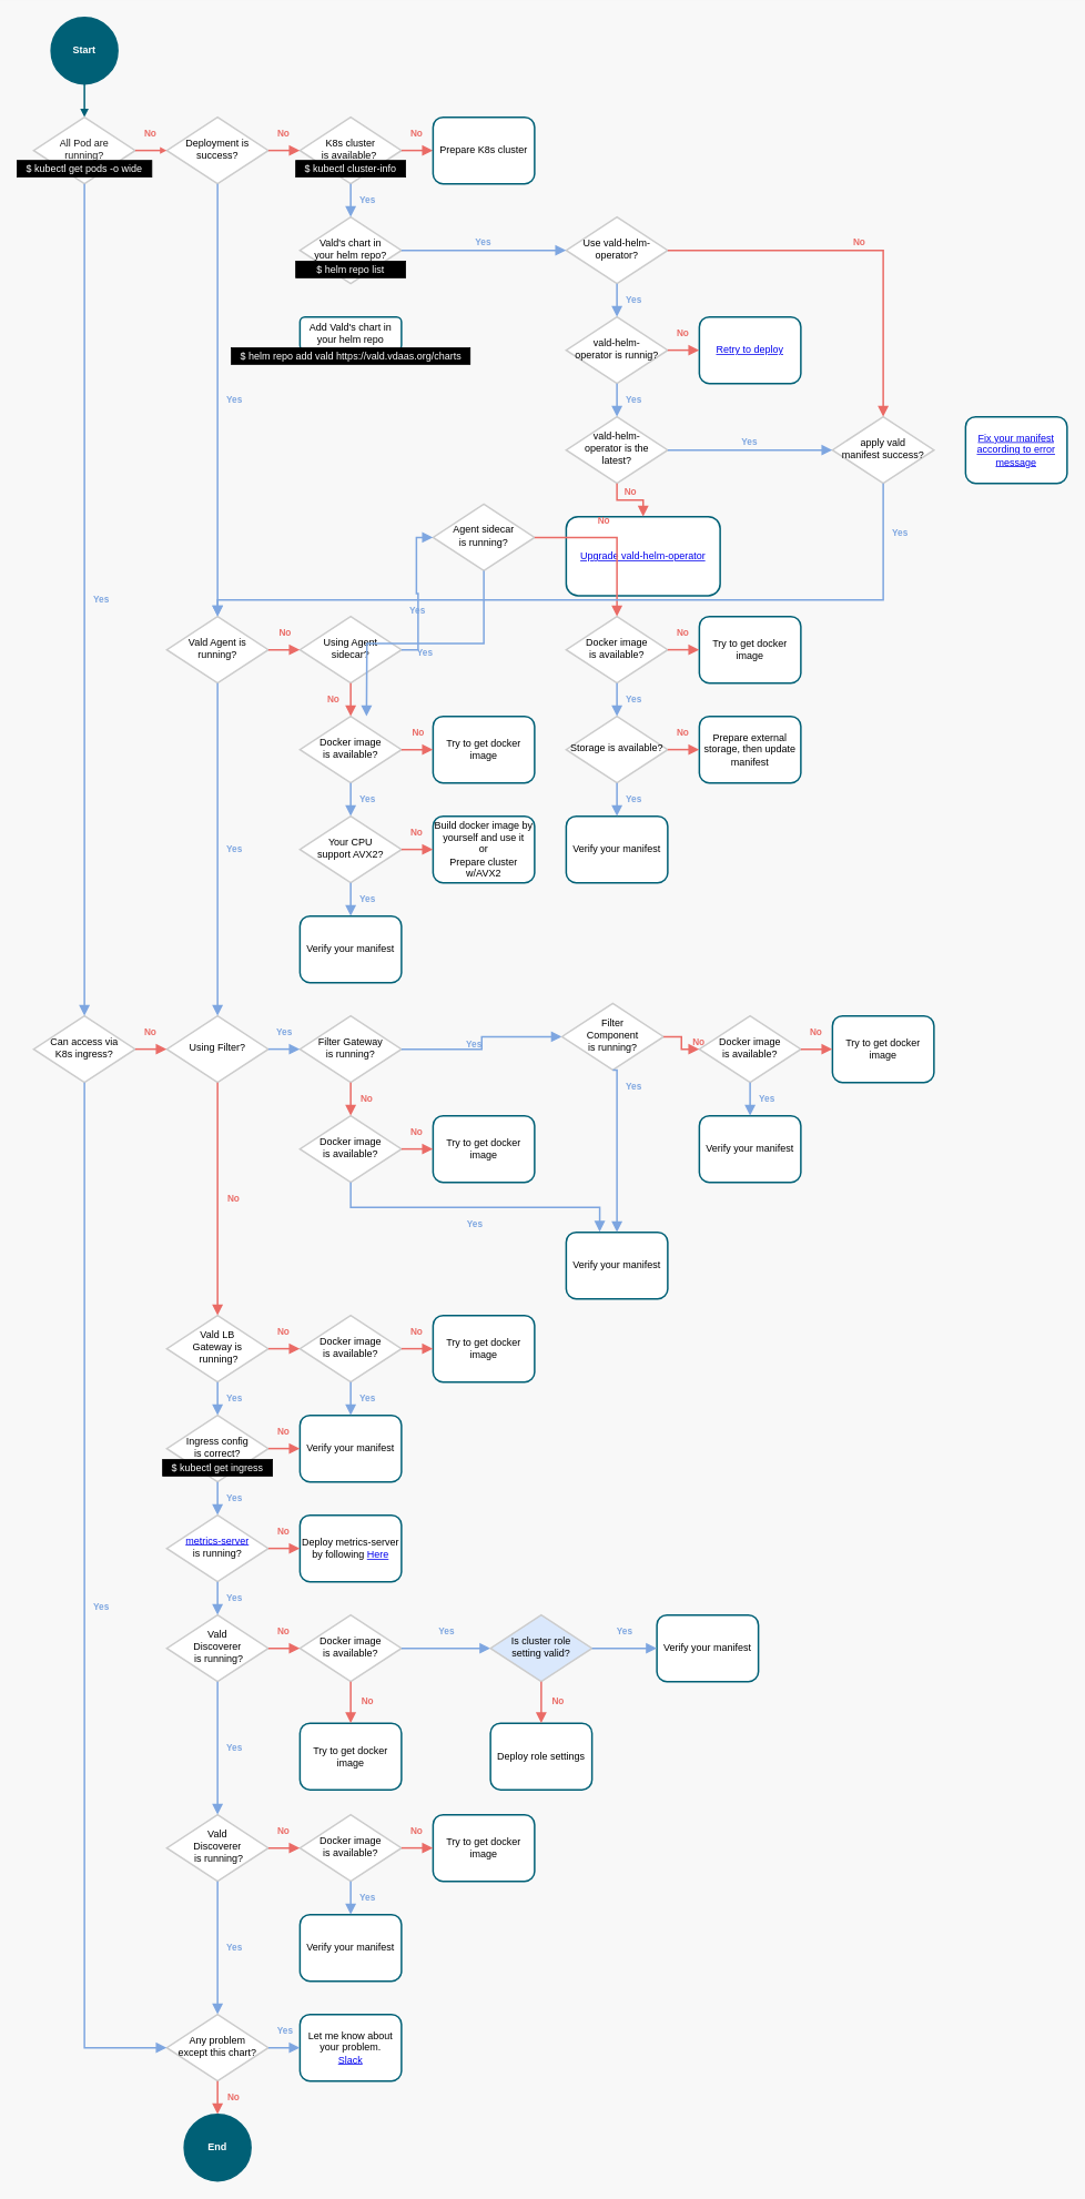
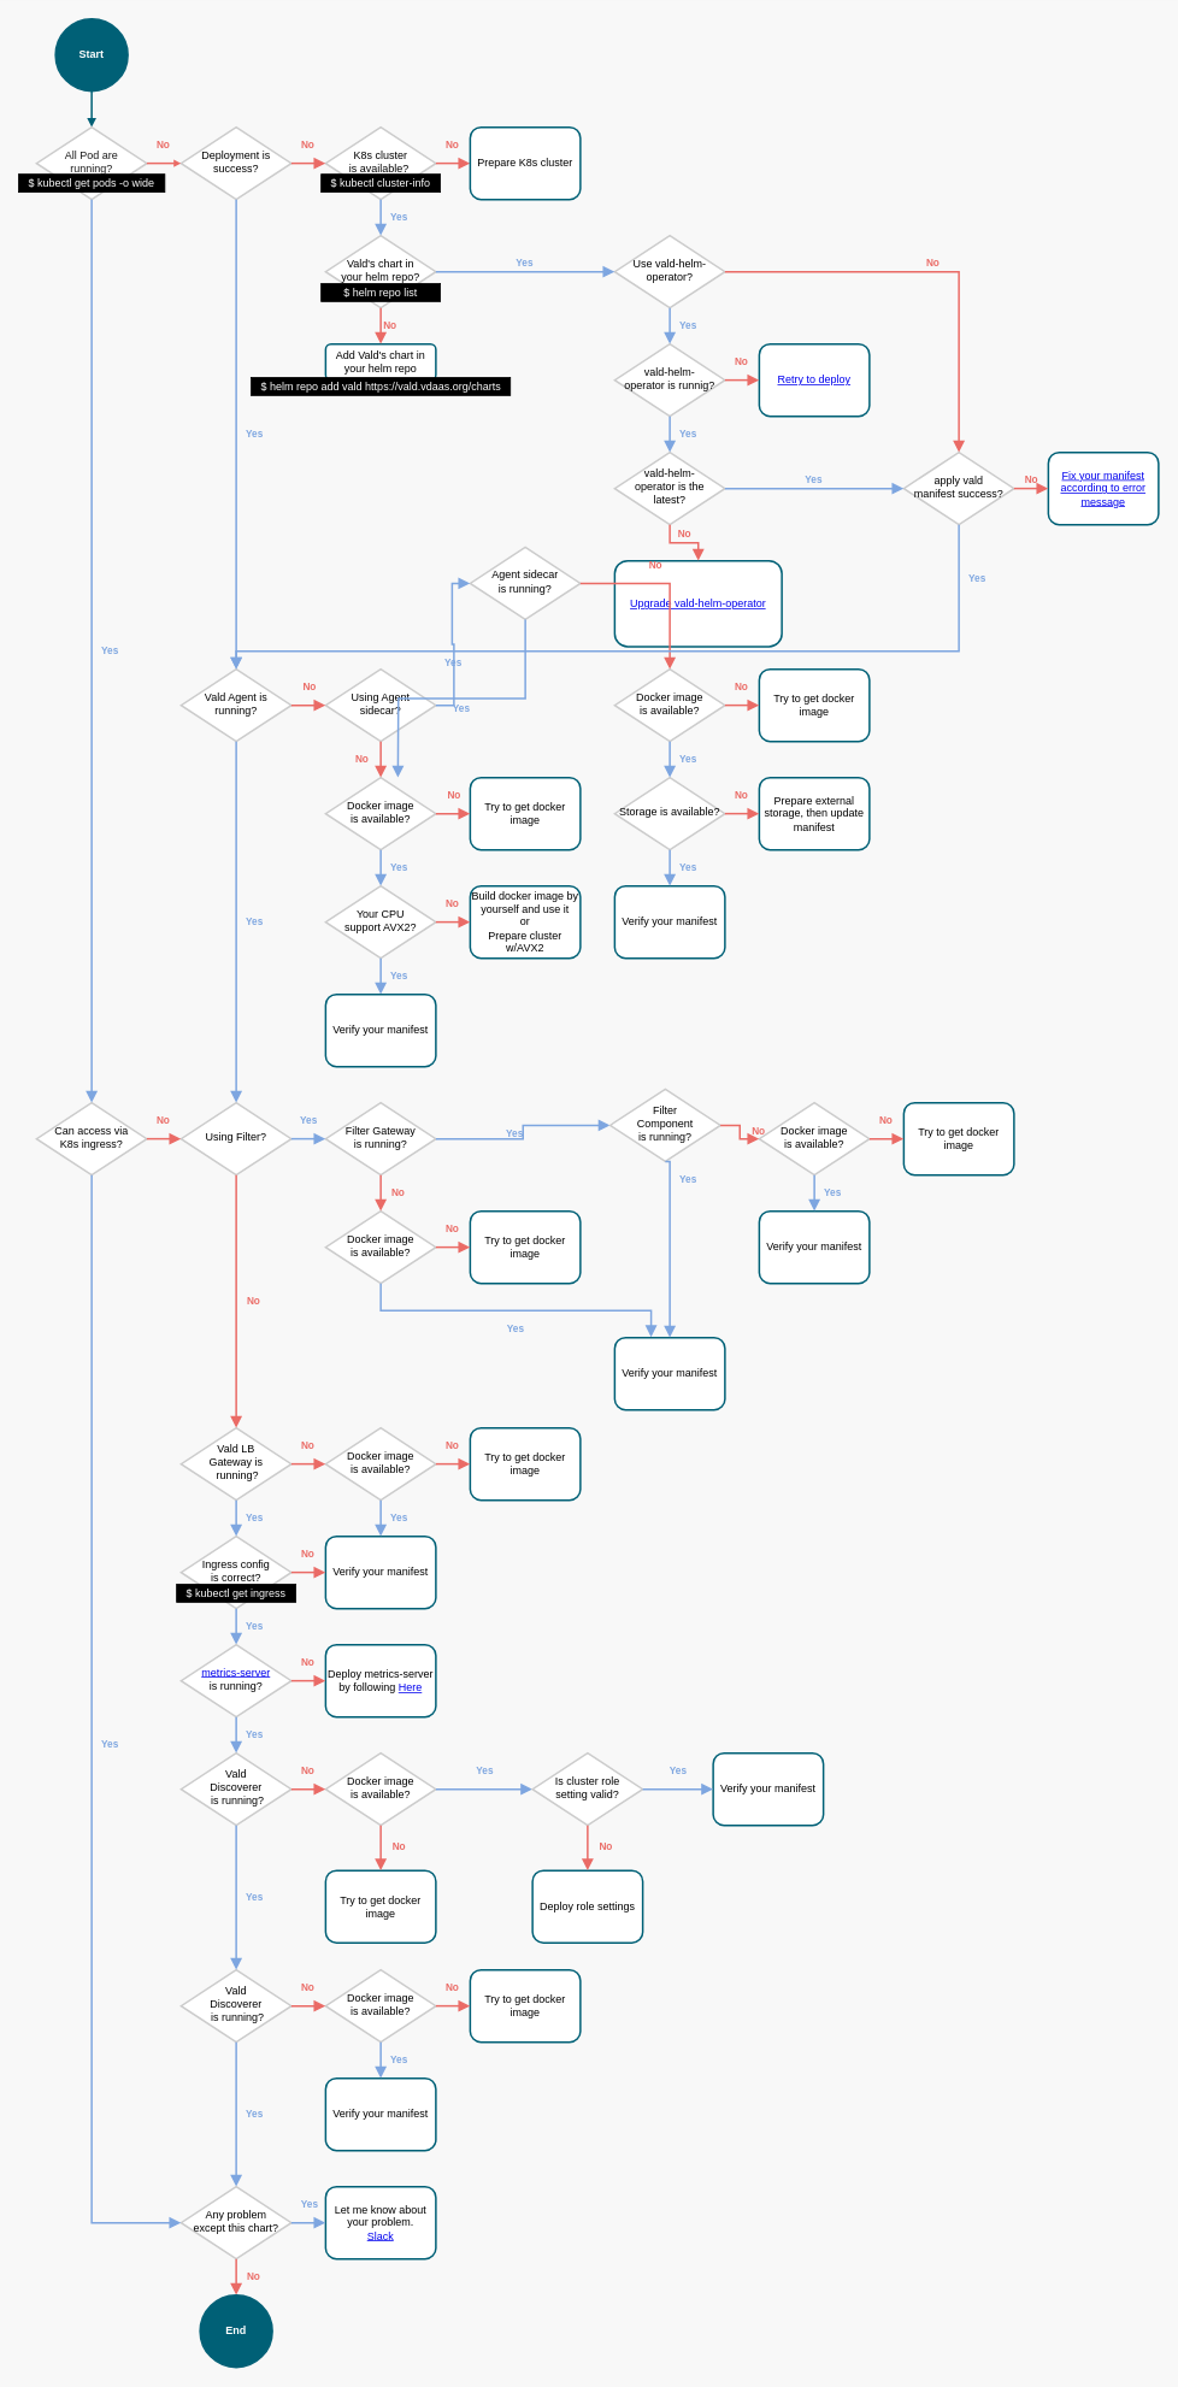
+ <mxCell id="14" value="&lt;font color=&quot;#ea6b66&quot;&gt;No&lt;/font&gt;" style="edgeStyle=orthogonalEdgeStyle;rounded=0;html=1;jettySize=auto;orthogonalLoop=1;fontSize=11;endArrow=block;endFill=1;endSize=8;strokeWidth=2;shadow=0;labelBackgroundColor=none;exitX=0.5;exitY=1;exitDx=0;exitDy=0;entryX=0.5;entryY=0;entryDx=0;entryDy=0;strokeColor=#EA6B66;fontStyle=1;fontColor=#7EA6E0;" parent="1" source="11" target="13" edge="1"><mxGeometry y="10" relative="1" as="geometry"><mxPoint as="offset" /><mxPoint x="490" y="200" as="sourcePoint" /><mxPoint x="530" y="200" as="targetPoint" /></mxGeometry></mxCell>
+ <mxCell id="24" value="&lt;font color=&quot;#ea6b66&quot;&gt;No&lt;/font&gt;" style="edgeStyle=orthogonalEdgeStyle;rounded=0;html=1;jettySize=auto;orthogonalLoop=1;fontSize=11;endArrow=block;endFill=1;endSize=8;strokeWidth=2;shadow=0;labelBackgroundColor=none;exitX=1;exitY=0.5;exitDx=0;exitDy=0;strokeColor=#EA6B66;fontStyle=1;fontColor=#7EA6E0;entryX=0;entryY=0.5;entryDx=0;entryDy=0;" parent="1" source="17" target="18" edge="1"><mxGeometry y="10" relative="1" as="geometry"><mxPoint as="offset" /><mxPoint x="1270" y="420" as="sourcePoint" /><mxPoint x="1310" y="420" as="targetPoint" /></mxGeometry></mxCell>
- <mxCell id="123" value="Is cluster role&lt;br&gt;setting valid?" style="rhombus;whiteSpace=wrap;html=1;shadow=0;fontFamily=Helvetica;fontSize=12;align=center;strokeWidth=2;spacing=6;spacingTop=-4;strokeColor=#CCCCCC;fillColor=#dae8fc;" parent="1" vertex="1"><mxGeometry x="589" y="1940" width="122" height="80" as="geometry" /></mxCell>
+ <mxCell id="123" value="Is cluster role&lt;br&gt;setting valid?" style="rhombus;whiteSpace=wrap;html=1;shadow=0;fontFamily=Helvetica;fontSize=12;align=center;strokeWidth=2;spacing=6;spacingTop=-4;strokeColor=#CCCCCC;" parent="1" vertex="1"><mxGeometry x="589" y="1940" width="122" height="80" as="geometry" /></mxCell>
